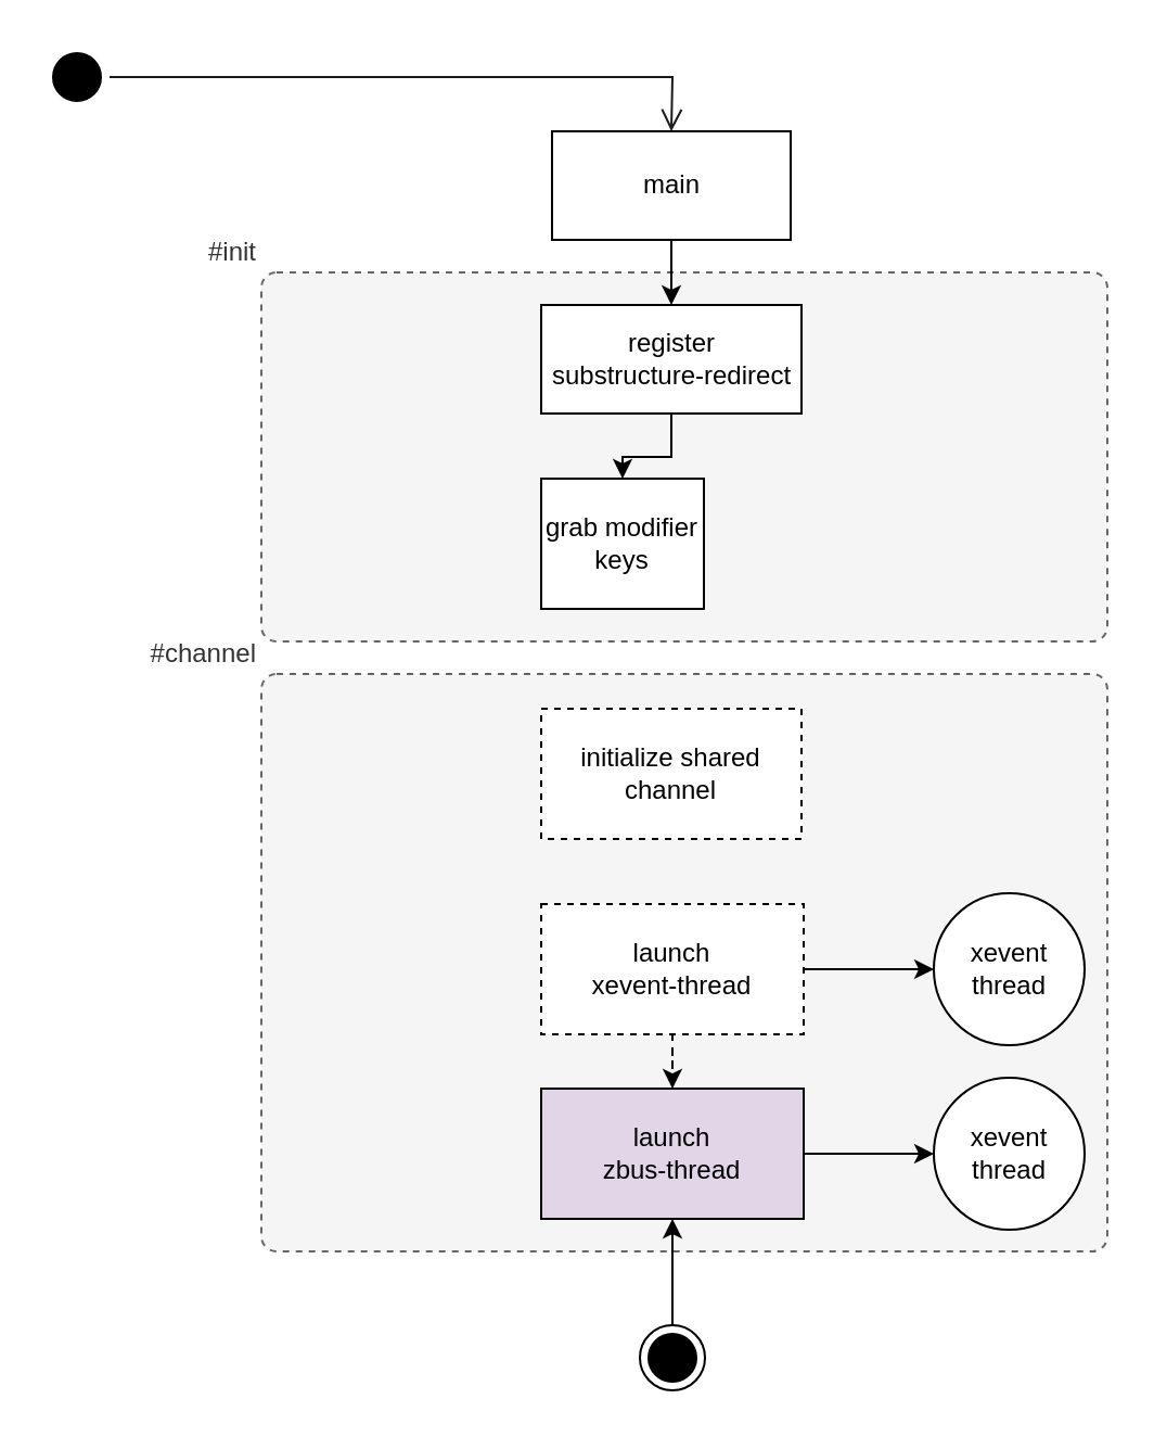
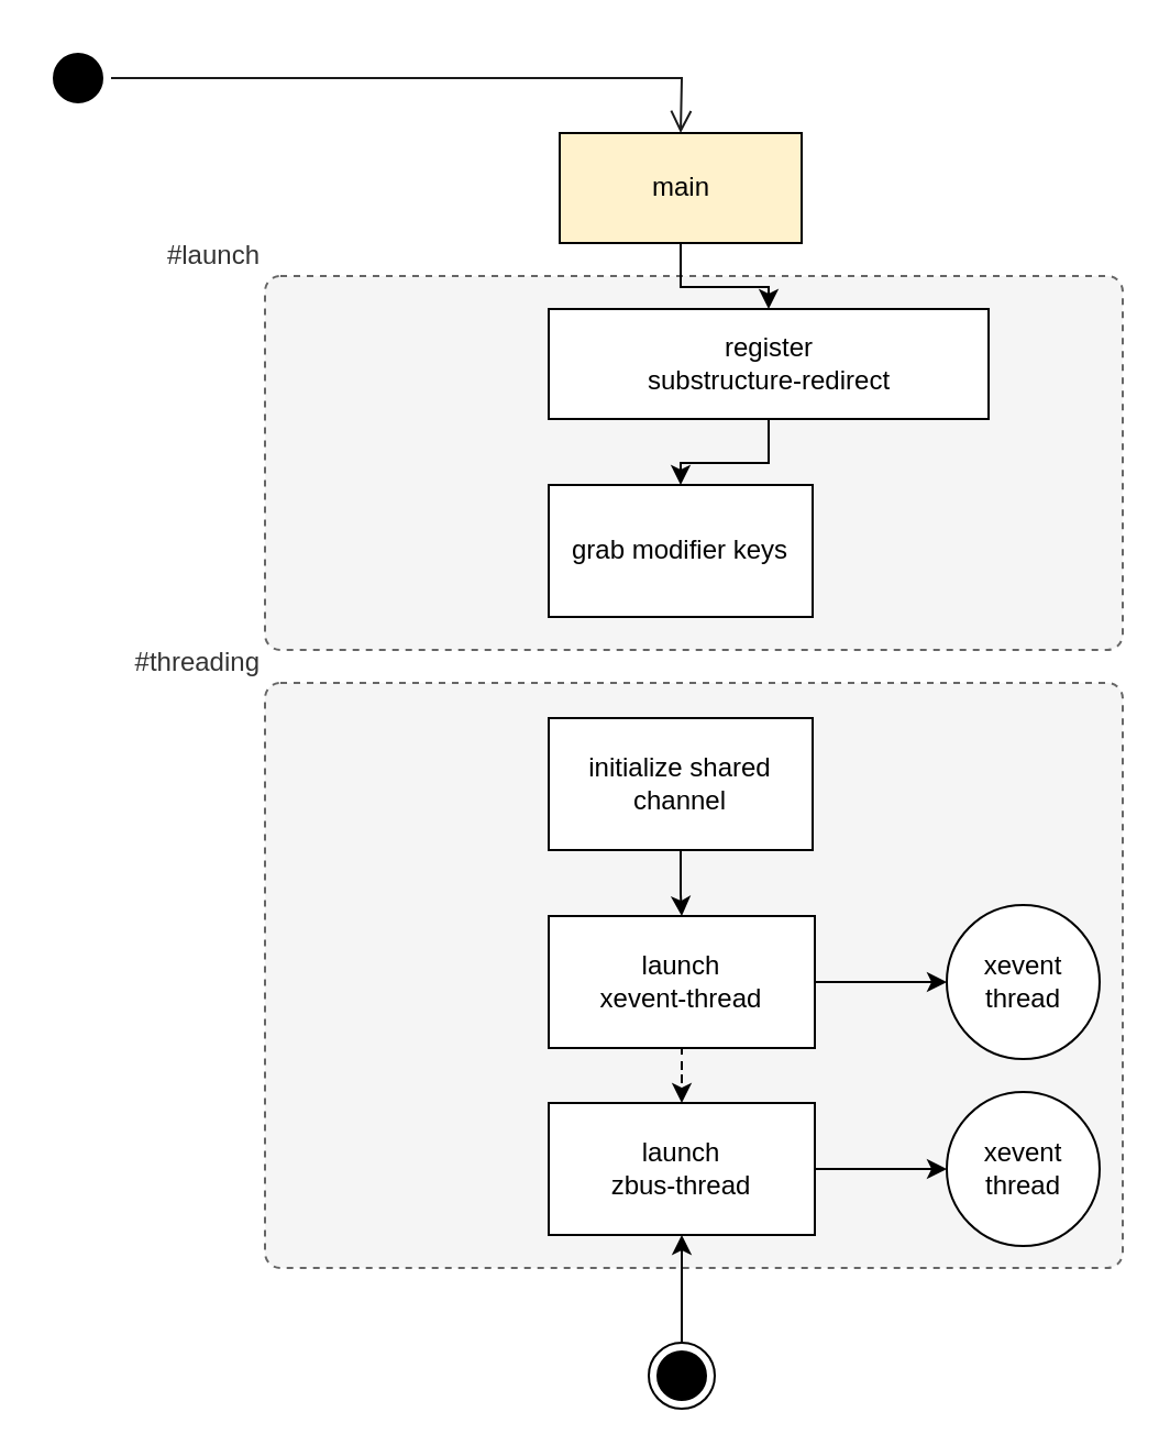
- <mxCell id="7" value="main" style="html=1;rounded=0;" vertex="1" parent="1"><mxGeometry x="254" y="60" width="110" height="50" as="geometry" /></mxCell>
+ <mxCell id="7" value="main" style="html=1;rounded=0;fillColor=#fff2cc;" vertex="1" parent="1"><mxGeometry x="254" y="60" width="110" height="50" as="geometry" /></mxCell>
- <mxCell id="3" value="#init" style="rounded=1;whiteSpace=wrap;html=1;absoluteArcSize=1;arcSize=14;strokeWidth=1;shadow=0;glass=0;sketch=0;fillStyle=solid;dashed=1;fillColor=#f5f5f5;strokeColor=#666666;fontColor=#333333;labelPosition=left;verticalLabelPosition=top;align=right;verticalAlign=bottom;" vertex="1" parent="1"><mxGeometry x="120" y="125" width="390" height="170" as="geometry" /></mxCell>
+ <mxCell id="3" value="#launch" style="rounded=1;whiteSpace=wrap;html=1;absoluteArcSize=1;arcSize=14;strokeWidth=1;shadow=0;glass=0;sketch=0;fillStyle=solid;dashed=1;fillColor=#f5f5f5;strokeColor=#666666;fontColor=#333333;labelPosition=left;verticalLabelPosition=top;align=right;verticalAlign=bottom;" vertex="1" parent="1"><mxGeometry x="120" y="125" width="390" height="170" as="geometry" /></mxCell>
- <mxCell id="9" value="register &lt;br&gt;substructure-redirect" style="html=1;rounded=0;" vertex="1" parent="1"><mxGeometry x="249" y="140" width="120" height="50" as="geometry" /></mxCell>
+ <mxCell id="9" value="register &lt;br&gt;substructure-redirect" style="html=1;rounded=0;" vertex="1" parent="1"><mxGeometry x="249" y="140" width="200" height="50" as="geometry" /></mxCell>
- <mxCell id="10" value="grab modifier keys" style="whiteSpace=wrap;html=1;rounded=0;" vertex="1" parent="1"><mxGeometry x="249" y="220" width="75" height="60" as="geometry" /></mxCell>
+ <mxCell id="10" value="grab modifier keys" style="whiteSpace=wrap;html=1;rounded=0;" vertex="1" parent="1"><mxGeometry x="249" y="220" width="120" height="60" as="geometry" /></mxCell>
- <mxCell id="2" value="#channel" style="rounded=1;whiteSpace=wrap;html=1;absoluteArcSize=1;arcSize=14;strokeWidth=1;shadow=0;glass=0;sketch=0;fillStyle=solid;dashed=1;fillColor=#f5f5f5;strokeColor=#666666;fontColor=#333333;labelPosition=left;verticalLabelPosition=top;align=right;verticalAlign=bottom;" vertex="1" parent="1"><mxGeometry x="120" y="310" width="390" height="266" as="geometry" /></mxCell>
+ <mxCell id="2" value="#threading" style="rounded=1;whiteSpace=wrap;html=1;absoluteArcSize=1;arcSize=14;strokeWidth=1;shadow=0;glass=0;sketch=0;fillStyle=solid;dashed=1;fillColor=#f5f5f5;strokeColor=#666666;fontColor=#333333;labelPosition=left;verticalLabelPosition=top;align=right;verticalAlign=bottom;" vertex="1" parent="1"><mxGeometry x="120" y="310" width="390" height="266" as="geometry" /></mxCell>
- <mxCell id="12" value="initialize shared channel" style="whiteSpace=wrap;html=1;rounded=0;dashed=1;" vertex="1" parent="1"><mxGeometry x="249" y="326" width="120" height="60" as="geometry" /></mxCell>
+ <mxCell id="12" value="initialize shared channel" style="whiteSpace=wrap;html=1;rounded=0;" vertex="1" parent="1"><mxGeometry x="249" y="326" width="120" height="60" as="geometry" /></mxCell>
+ <mxCell id="11" value="" style="edgeStyle=orthogonalEdgeStyle;rounded=0;orthogonalLoop=1;jettySize=auto;html=1;" edge="1" parent="1" source="12" target="15"><mxGeometry relative="1" as="geometry" /></mxCell>
- <mxCell id="15" value="launch&lt;br&gt;xevent-thread" style="whiteSpace=wrap;html=1;rounded=0;dashed=1;" vertex="1" parent="1"><mxGeometry x="249" y="416" width="121" height="60" as="geometry" /></mxCell>
+ <mxCell id="15" value="launch&lt;br&gt;xevent-thread" style="whiteSpace=wrap;html=1;rounded=0;" vertex="1" parent="1"><mxGeometry x="249" y="416" width="121" height="60" as="geometry" /></mxCell>
- <mxCell id="19" value="launch&lt;br&gt;zbus-thread" style="whiteSpace=wrap;html=1;rounded=0;fillColor=#e1d5e7;" vertex="1" parent="1"><mxGeometry x="249" y="501" width="121" height="60" as="geometry" /></mxCell>
+ <mxCell id="19" value="launch&lt;br&gt;zbus-thread" style="whiteSpace=wrap;html=1;rounded=0;" vertex="1" parent="1"><mxGeometry x="249" y="501" width="121" height="60" as="geometry" /></mxCell>
